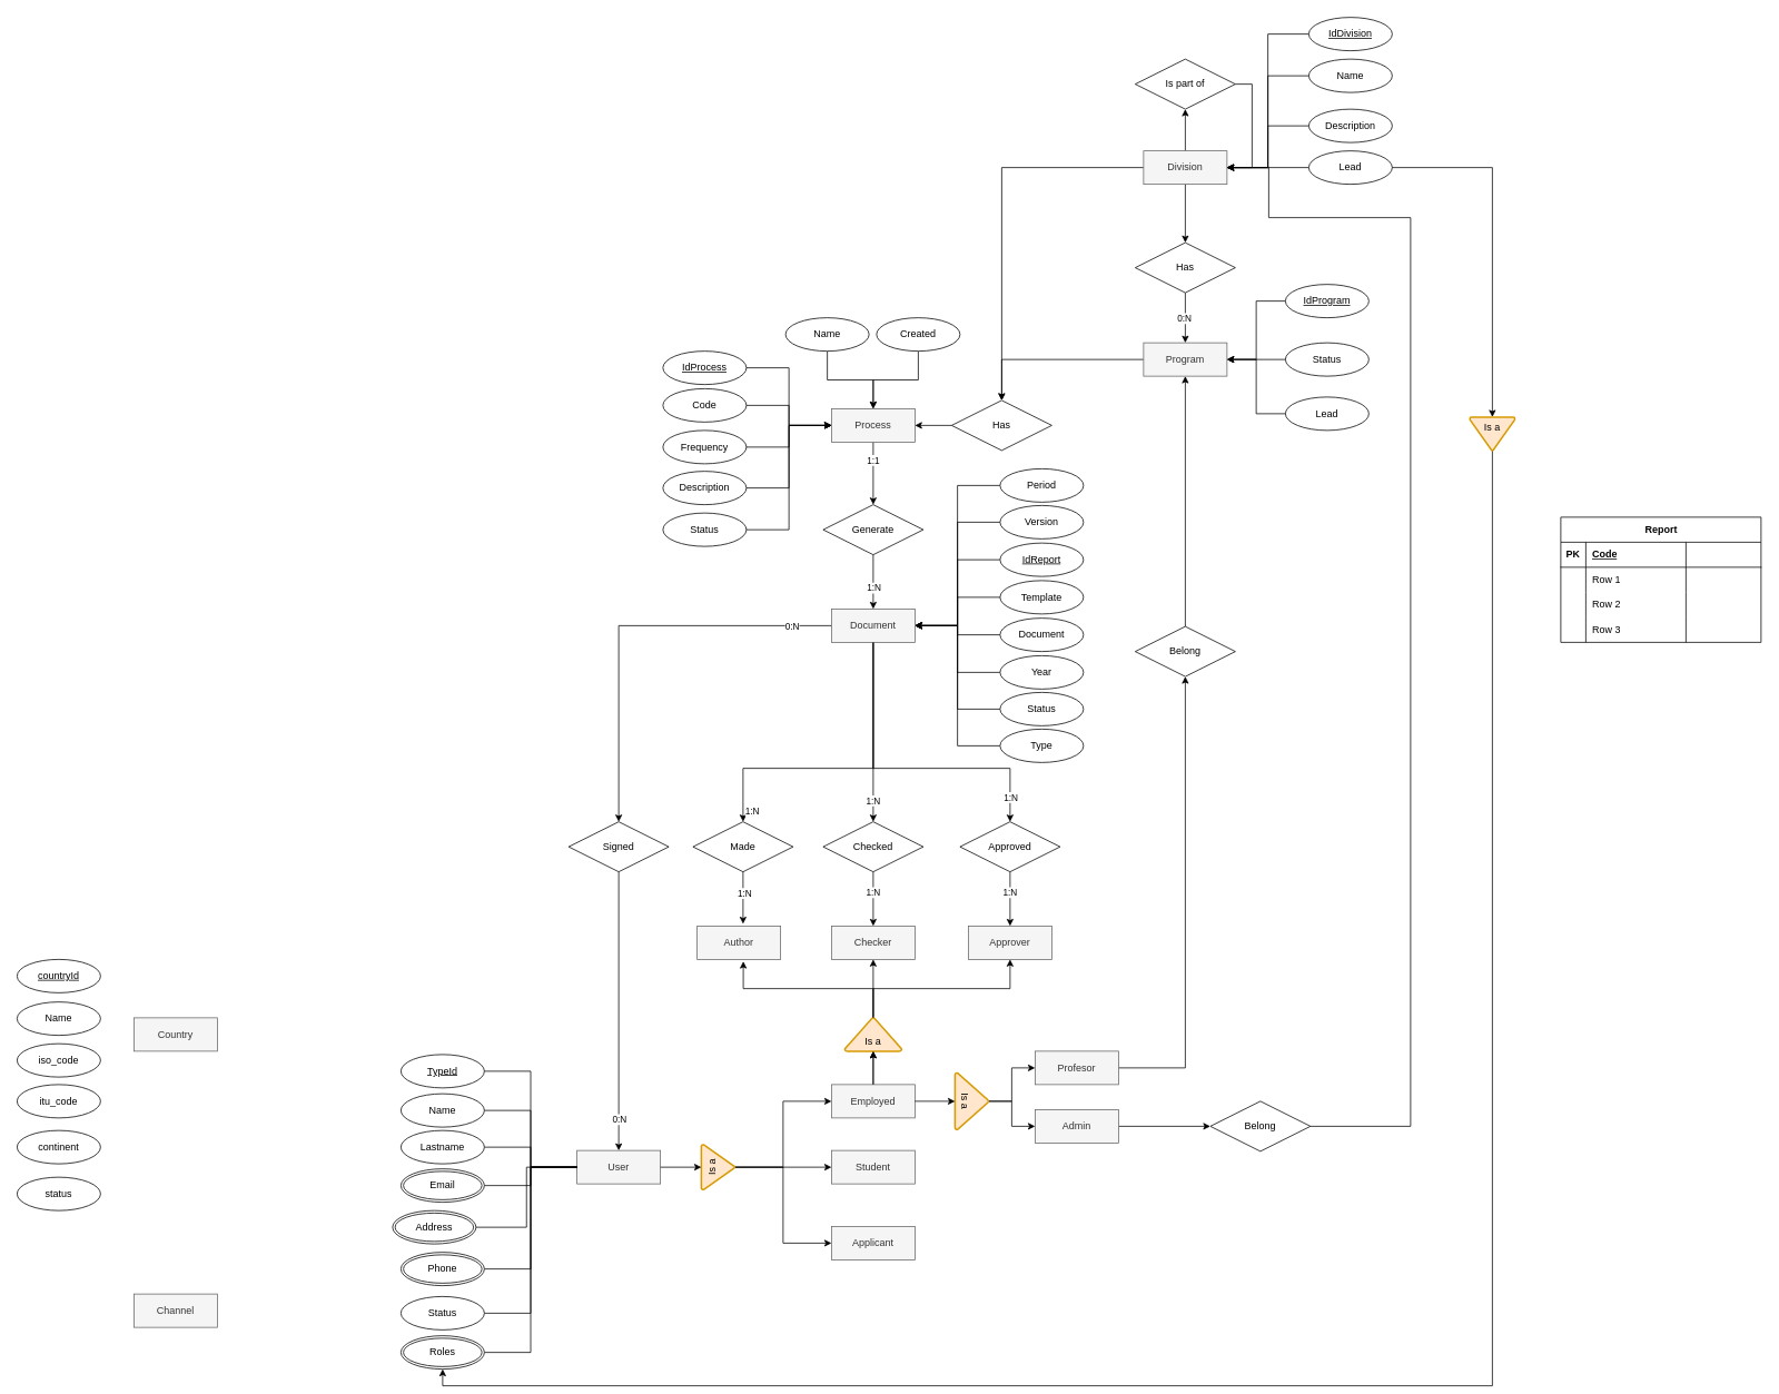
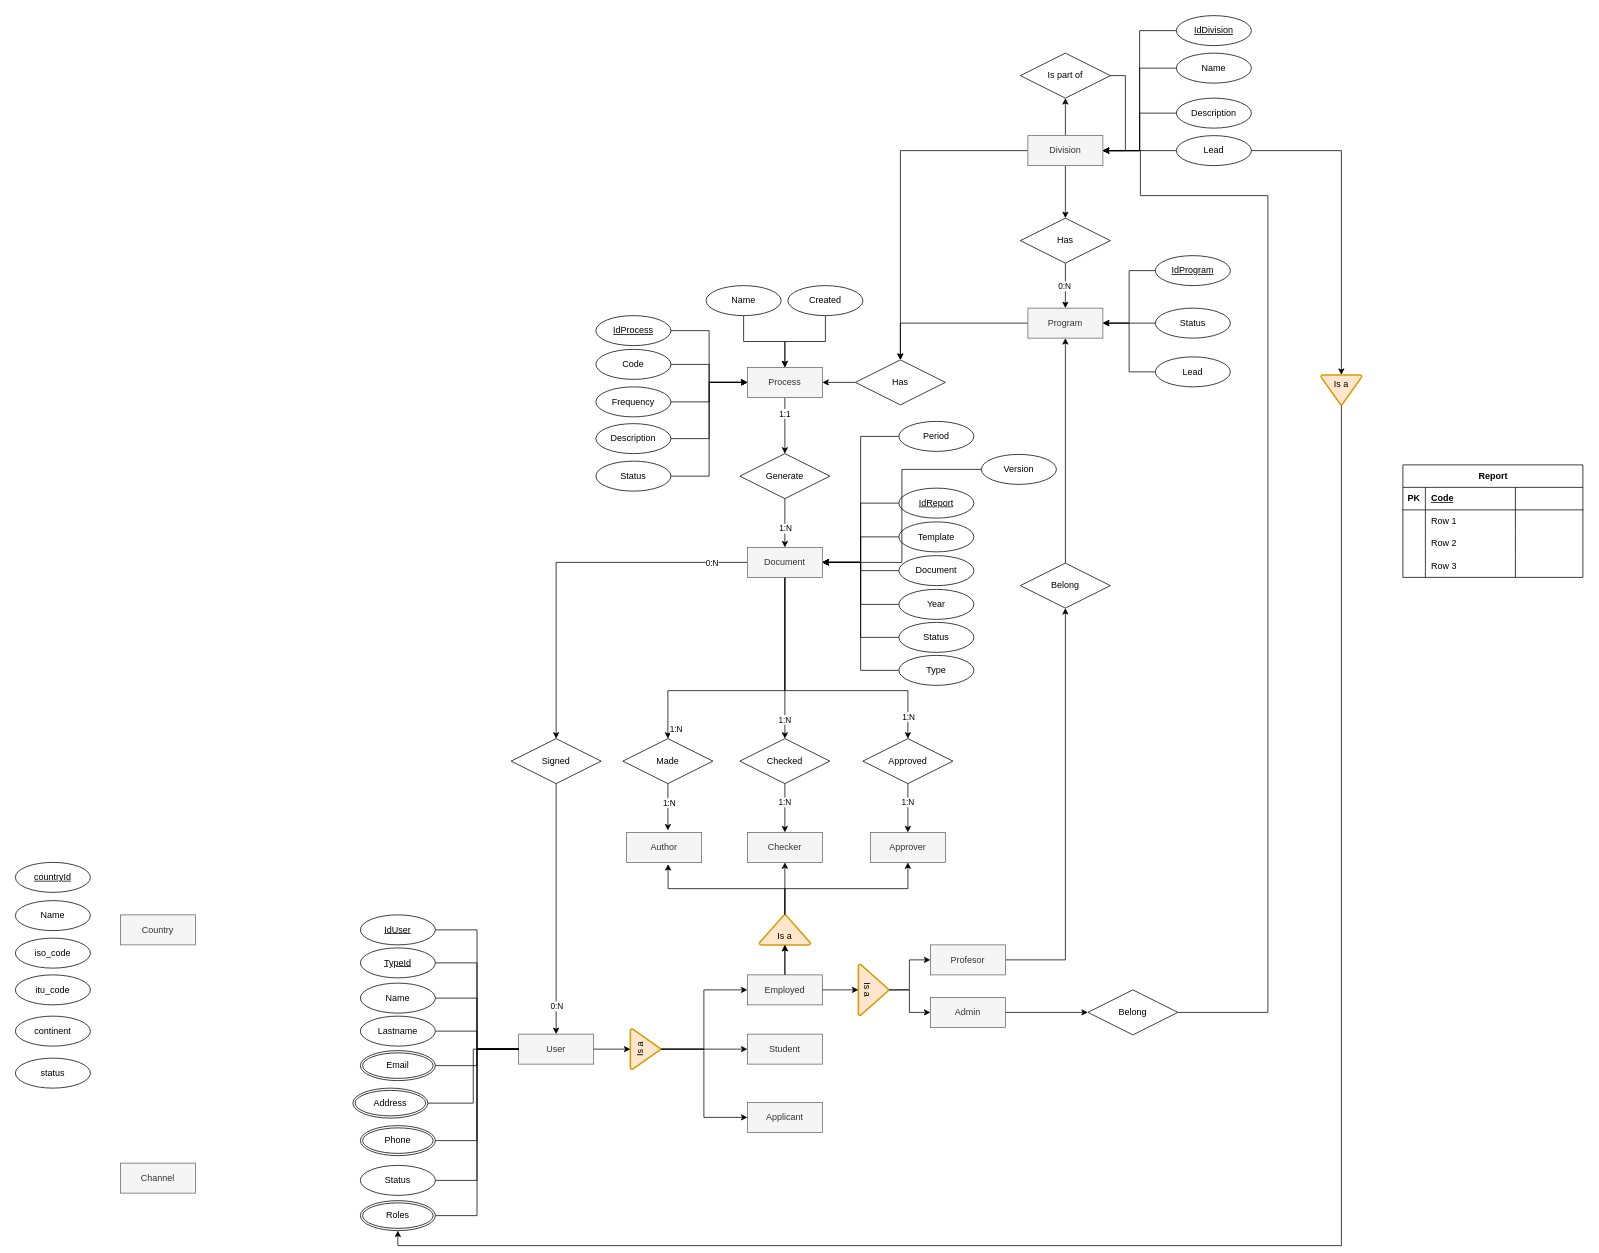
- <mxCell id="76" value="Version" style="ellipse;whiteSpace=wrap;html=1;align=center;" parent="1" vertex="1"><mxGeometry x="1198" y="605" width="100" height="40" as="geometry" /></mxCell>
+ <mxCell id="76" value="Version" style="ellipse;whiteSpace=wrap;html=1;align=center;" parent="1" vertex="1"><mxGeometry x="1308" y="605" width="100" height="40" as="geometry" /></mxCell>
+ <mxCell id="130" value="IdUser" style="ellipse;whiteSpace=wrap;html=1;align=center;fontStyle=4;" parent="1" vertex="1"><mxGeometry x="480" y="1219" width="100" height="40" as="geometry" /></mxCell>
+ <mxCell id="129" style="edgeStyle=orthogonalEdgeStyle;rounded=0;orthogonalLoop=1;jettySize=auto;html=1;entryX=0;entryY=0.5;entryDx=0;entryDy=0;endArrow=none;startFill=0;" parent="1" source="130" target="50" edge="1"><mxGeometry relative="1" as="geometry" /></mxCell>
